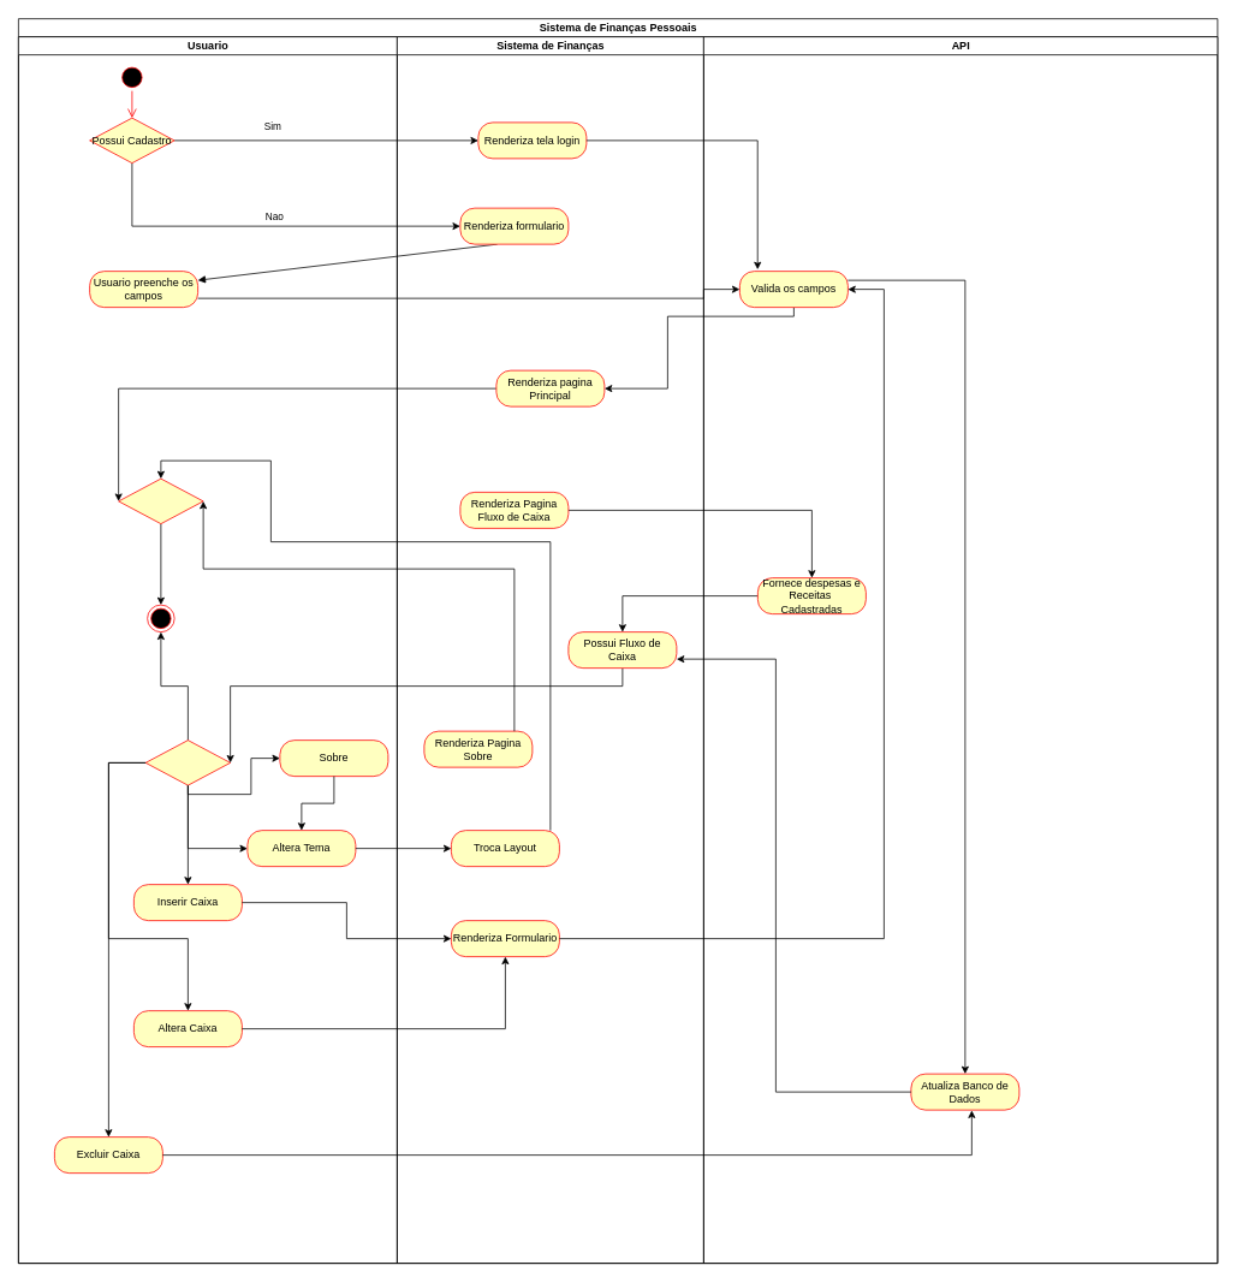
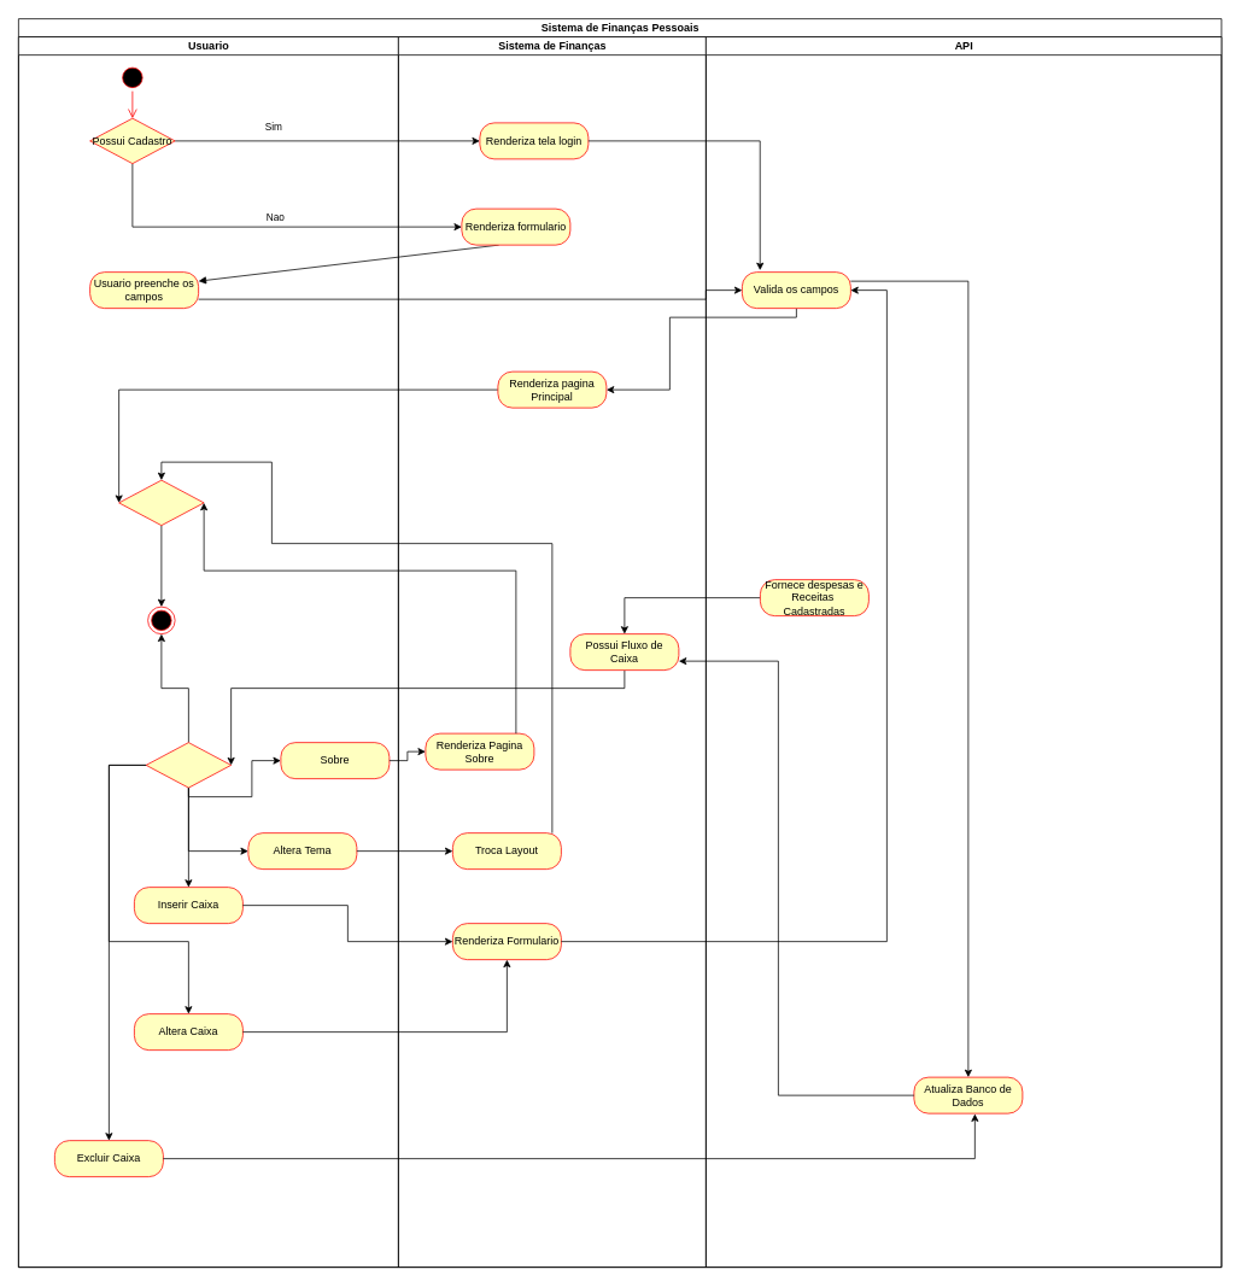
- <mxCell id="35" value="Renderiza Pagina Fluxo de Caixa" style="rounded=1;whiteSpace=wrap;html=1;arcSize=40;fontColor=#000000;fillColor=#ffffc0;strokeColor=#ff0000;" parent="33" vertex="1"><mxGeometry x="70" y="505" width="120" height="40" as="geometry" /></mxCell>
- <mxCell id="29" value="" style="edgeStyle=orthogonalEdgeStyle;rounded=0;orthogonalLoop=1;jettySize=auto;html=1;" parent="2" source="35" target="45" edge="1"><mxGeometry relative="1" as="geometry" /></mxCell>
- <mxCell id="53" style="edgeStyle=orthogonalEdgeStyle;rounded=0;orthogonalLoop=1;jettySize=auto;html=1;" edge="1" parent="2" source="26" target="24"><mxGeometry relative="1" as="geometry" /></mxCell>
+ <mxCell id="53" style="edgeStyle=orthogonalEdgeStyle;rounded=0;orthogonalLoop=1;jettySize=auto;html=1;entryX=0;entryY=0.5;entryDx=0;entryDy=0;" edge="1" parent="2" source="26" target="34"><mxGeometry relative="1" as="geometry" /></mxCell>
